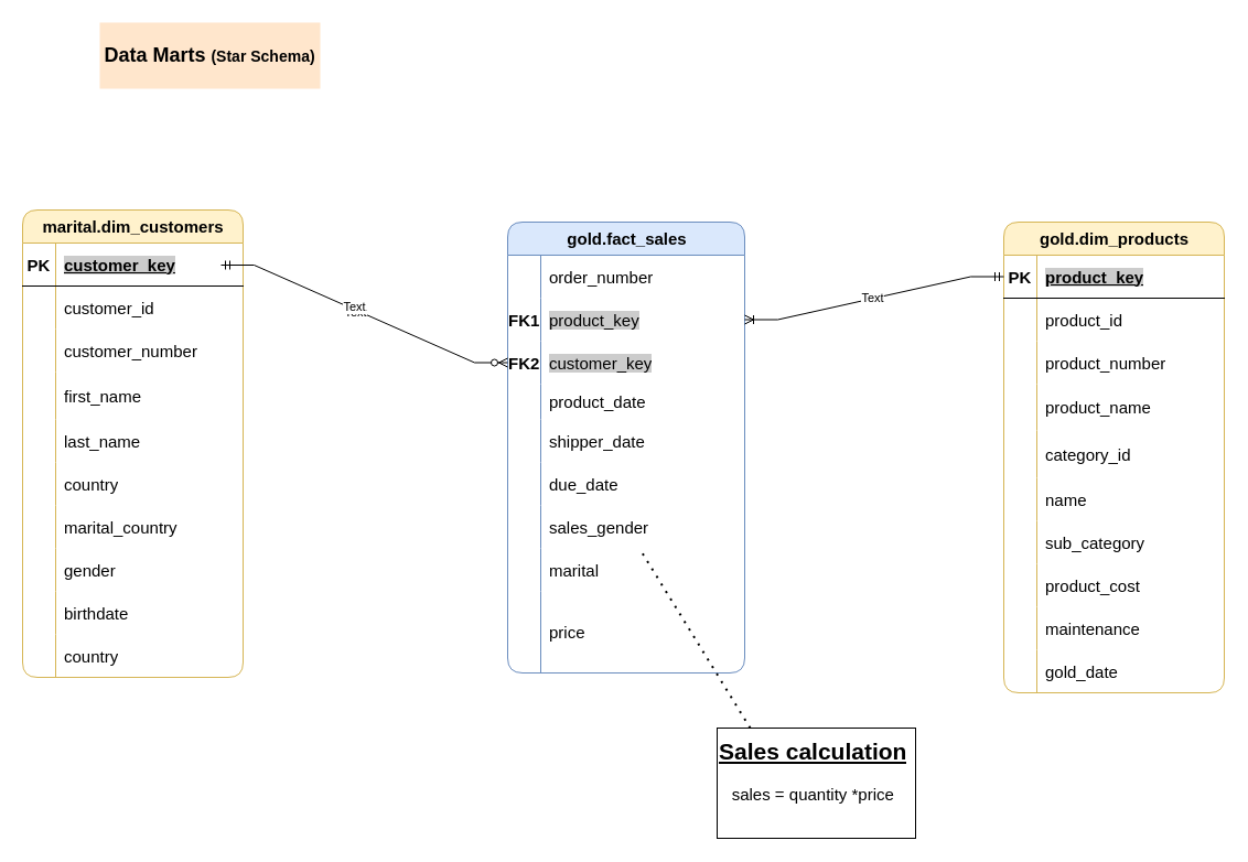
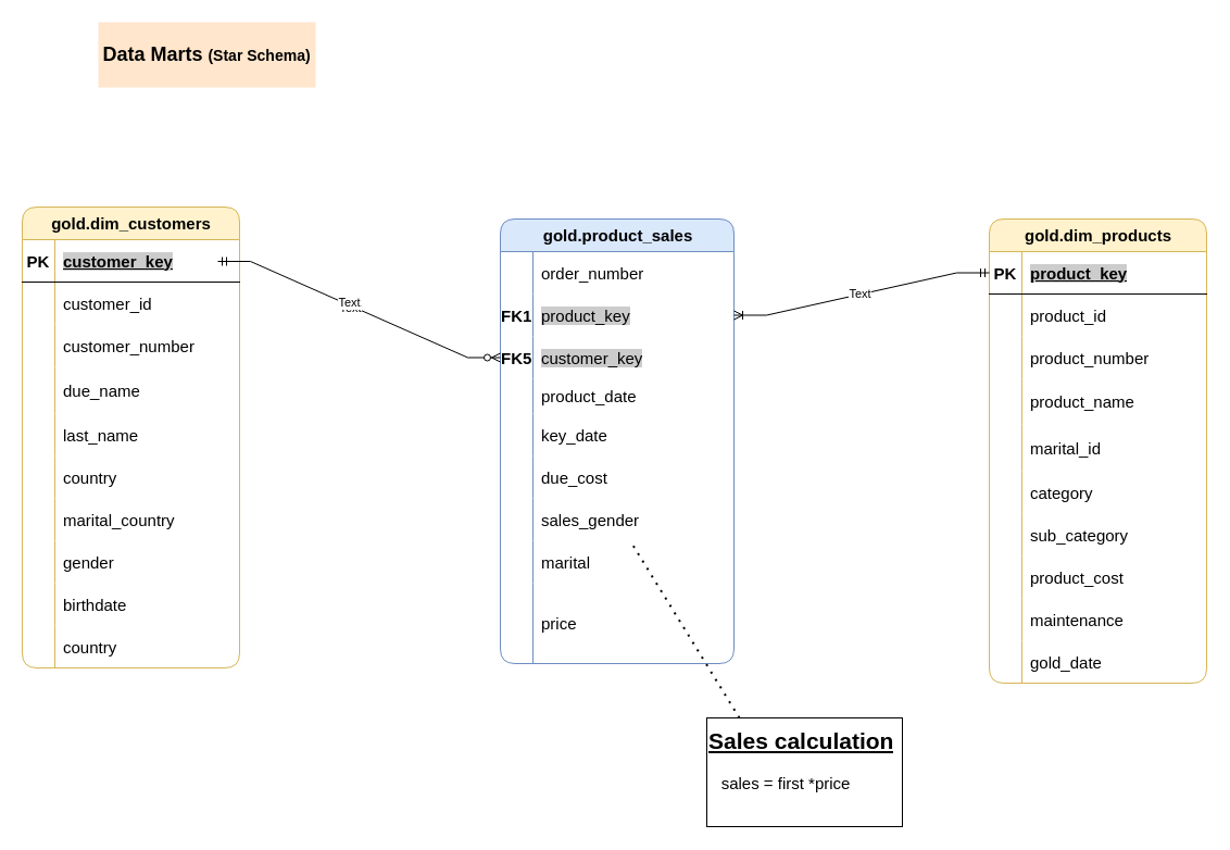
- <mxCell id="3" value="marital.dim_customers" style="shape=table;startSize=30;container=1;collapsible=1;childLayout=tableLayout;fixedRows=1;rowLines=0;fontStyle=1;align=center;resizeLast=1;html=1;fillColor=#fff2cc;strokeColor=#d6b656;rounded=1;fontSize=15;" parent="1" vertex="1"><mxGeometry x="20" y="190" width="200" height="424" as="geometry" /></mxCell>
+ <mxCell id="3" value="gold.dim_customers" style="shape=table;startSize=30;container=1;collapsible=1;childLayout=tableLayout;fixedRows=1;rowLines=0;fontStyle=1;align=center;resizeLast=1;html=1;fillColor=#fff2cc;strokeColor=#d6b656;rounded=1;fontSize=15;" parent="1" vertex="1"><mxGeometry x="20" y="190" width="200" height="424" as="geometry" /></mxCell>
- <mxCell id="65" value="gold.fact_sales" style="shape=table;startSize=30;container=1;collapsible=1;childLayout=tableLayout;fixedRows=1;rowLines=0;fontStyle=1;align=center;resizeLast=1;html=1;fillColor=#dae8fc;strokeColor=#6c8ebf;rounded=1;fontSize=15;gradientColor=none;" parent="1" vertex="1"><mxGeometry x="460" y="201" width="215" height="409" as="geometry" /></mxCell>
+ <mxCell id="65" value="gold.product_sales" style="shape=table;startSize=30;container=1;collapsible=1;childLayout=tableLayout;fixedRows=1;rowLines=0;fontStyle=1;align=center;resizeLast=1;html=1;fillColor=#dae8fc;strokeColor=#6c8ebf;rounded=1;fontSize=15;gradientColor=none;" parent="1" vertex="1"><mxGeometry x="460" y="201" width="215" height="409" as="geometry" /></mxCell>
- <mxCell id="73" value="&lt;b&gt;FK2&lt;/b&gt;" style="shape=partialRectangle;connectable=0;fillColor=none;top=0;left=0;bottom=0;right=0;editable=1;overflow=hidden;whiteSpace=wrap;html=1;fontSize=15;" parent="72" vertex="1"><mxGeometry width="30" height="39" as="geometry"><mxRectangle width="30" height="39" as="alternateBounds" /></mxGeometry></mxCell>
+ <mxCell id="73" value="&lt;b&gt;FK5&lt;/b&gt;" style="shape=partialRectangle;connectable=0;fillColor=none;top=0;left=0;bottom=0;right=0;editable=1;overflow=hidden;whiteSpace=wrap;html=1;fontSize=15;" parent="72" vertex="1"><mxGeometry width="30" height="39" as="geometry"><mxRectangle width="30" height="39" as="alternateBounds" /></mxGeometry></mxCell>
- <mxCell id="15" value="first_name" style="shape=partialRectangle;connectable=0;fillColor=none;top=0;left=0;bottom=0;right=0;align=left;spacingLeft=6;overflow=hidden;whiteSpace=wrap;html=1;fontSize=15;" parent="13" vertex="1"><mxGeometry x="30" width="170" height="43" as="geometry"><mxRectangle width="170" height="43" as="alternateBounds" /></mxGeometry></mxCell>
+ <mxCell id="15" value="due_name" style="shape=partialRectangle;connectable=0;fillColor=none;top=0;left=0;bottom=0;right=0;align=left;spacingLeft=6;overflow=hidden;whiteSpace=wrap;html=1;fontSize=15;" parent="13" vertex="1"><mxGeometry x="30" width="170" height="43" as="geometry"><mxRectangle width="170" height="43" as="alternateBounds" /></mxGeometry></mxCell>
- <mxCell id="80" value="shipper_date" style="shape=partialRectangle;connectable=0;fillColor=none;top=0;left=0;bottom=0;right=0;align=left;spacingLeft=6;overflow=hidden;whiteSpace=wrap;html=1;fontSize=15;" parent="78" vertex="1"><mxGeometry x="30" width="185" height="39" as="geometry"><mxRectangle width="185" height="39" as="alternateBounds" /></mxGeometry></mxCell>
+ <mxCell id="80" value="key_date" style="shape=partialRectangle;connectable=0;fillColor=none;top=0;left=0;bottom=0;right=0;align=left;spacingLeft=6;overflow=hidden;whiteSpace=wrap;html=1;fontSize=15;" parent="78" vertex="1"><mxGeometry x="30" width="185" height="39" as="geometry"><mxRectangle width="185" height="39" as="alternateBounds" /></mxGeometry></mxCell>
- <mxCell id="49" value="category_id" style="shape=partialRectangle;connectable=0;fillColor=none;top=0;left=0;bottom=0;right=0;align=left;spacingLeft=6;overflow=hidden;whiteSpace=wrap;html=1;fontSize=15;" parent="47" vertex="1"><mxGeometry x="30" width="170" height="43" as="geometry"><mxRectangle width="170" height="43" as="alternateBounds" /></mxGeometry></mxCell>
+ <mxCell id="49" value="marital_id" style="shape=partialRectangle;connectable=0;fillColor=none;top=0;left=0;bottom=0;right=0;align=left;spacingLeft=6;overflow=hidden;whiteSpace=wrap;html=1;fontSize=15;" parent="47" vertex="1"><mxGeometry x="30" width="170" height="43" as="geometry"><mxRectangle width="170" height="43" as="alternateBounds" /></mxGeometry></mxCell>
- <mxCell id="83" value="due_date" style="shape=partialRectangle;connectable=0;fillColor=none;top=0;left=0;bottom=0;right=0;align=left;spacingLeft=6;overflow=hidden;whiteSpace=wrap;html=1;fontSize=15;" parent="81" vertex="1"><mxGeometry x="30" width="185" height="39" as="geometry"><mxRectangle width="185" height="39" as="alternateBounds" /></mxGeometry></mxCell>
+ <mxCell id="83" value="due_cost" style="shape=partialRectangle;connectable=0;fillColor=none;top=0;left=0;bottom=0;right=0;align=left;spacingLeft=6;overflow=hidden;whiteSpace=wrap;html=1;fontSize=15;" parent="81" vertex="1"><mxGeometry x="30" width="185" height="39" as="geometry"><mxRectangle width="185" height="39" as="alternateBounds" /></mxGeometry></mxCell>
- <mxCell id="52" value="name" style="shape=partialRectangle;connectable=0;fillColor=none;top=0;left=0;bottom=0;right=0;align=left;spacingLeft=6;overflow=hidden;whiteSpace=wrap;html=1;fontSize=15;" parent="50" vertex="1"><mxGeometry x="30" width="170" height="39" as="geometry"><mxRectangle width="170" height="39" as="alternateBounds" /></mxGeometry></mxCell>
+ <mxCell id="52" value="category" style="shape=partialRectangle;connectable=0;fillColor=none;top=0;left=0;bottom=0;right=0;align=left;spacingLeft=6;overflow=hidden;whiteSpace=wrap;html=1;fontSize=15;" parent="50" vertex="1"><mxGeometry x="30" width="170" height="39" as="geometry"><mxRectangle width="170" height="39" as="alternateBounds" /></mxGeometry></mxCell>
- <mxCell id="98" value="&lt;h1 style=&quot;margin-top: 0px;&quot;&gt;&lt;font style=&quot;font-size: 21px;&quot;&gt;&lt;u&gt;Sales calculation&lt;/u&gt;&lt;/font&gt;&lt;/h1&gt;&lt;p&gt;&lt;font style=&quot;font-size: 14px;&quot;&gt;&amp;nbsp; &amp;nbsp;&lt;/font&gt;&lt;font style=&quot;font-size: 15px;&quot;&gt;sales = quantity *price&lt;/font&gt;&lt;/p&gt;" style="text;html=1;whiteSpace=wrap;overflow=hidden;rounded=0;strokeColor=default;fillColor=none;" parent="1" vertex="1"><mxGeometry x="650" y="660" width="180" height="100" as="geometry" /></mxCell>
+ <mxCell id="98" value="&lt;h1 style=&quot;margin-top: 0px;&quot;&gt;&lt;font style=&quot;font-size: 21px;&quot;&gt;&lt;u&gt;Sales calculation&lt;/u&gt;&lt;/font&gt;&lt;/h1&gt;&lt;p&gt;&lt;font style=&quot;font-size: 14px;&quot;&gt;&amp;nbsp; &amp;nbsp;&lt;/font&gt;&lt;font style=&quot;font-size: 15px;&quot;&gt;sales = first *price&lt;/font&gt;&lt;/p&gt;" style="text;html=1;whiteSpace=wrap;overflow=hidden;rounded=0;strokeColor=default;fillColor=none;" parent="1" vertex="1"><mxGeometry x="650" y="660" width="180" height="100" as="geometry" /></mxCell>
